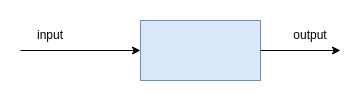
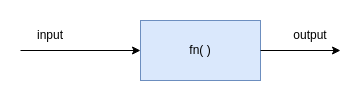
+ <mxCell id="7" value="fn( )" style="text;html=1;align=center;verticalAlign=middle;whiteSpace=wrap;rounded=0;" parent="1" vertex="1"><mxGeometry x="170" y="35" width="60" height="30" as="geometry" /></mxCell>
